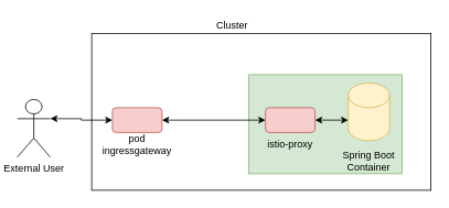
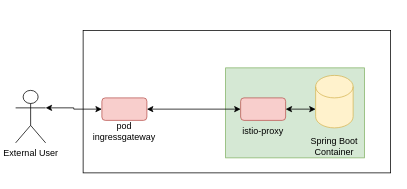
- <mxCell id="9" value="Cluster" style="text;html=1;strokeColor=none;fillColor=none;align=center;verticalAlign=middle;whiteSpace=wrap;rounded=0;" vertex="1" parent="1"><mxGeometry x="260" y="20" width="40" height="20" as="geometry" /></mxCell>
